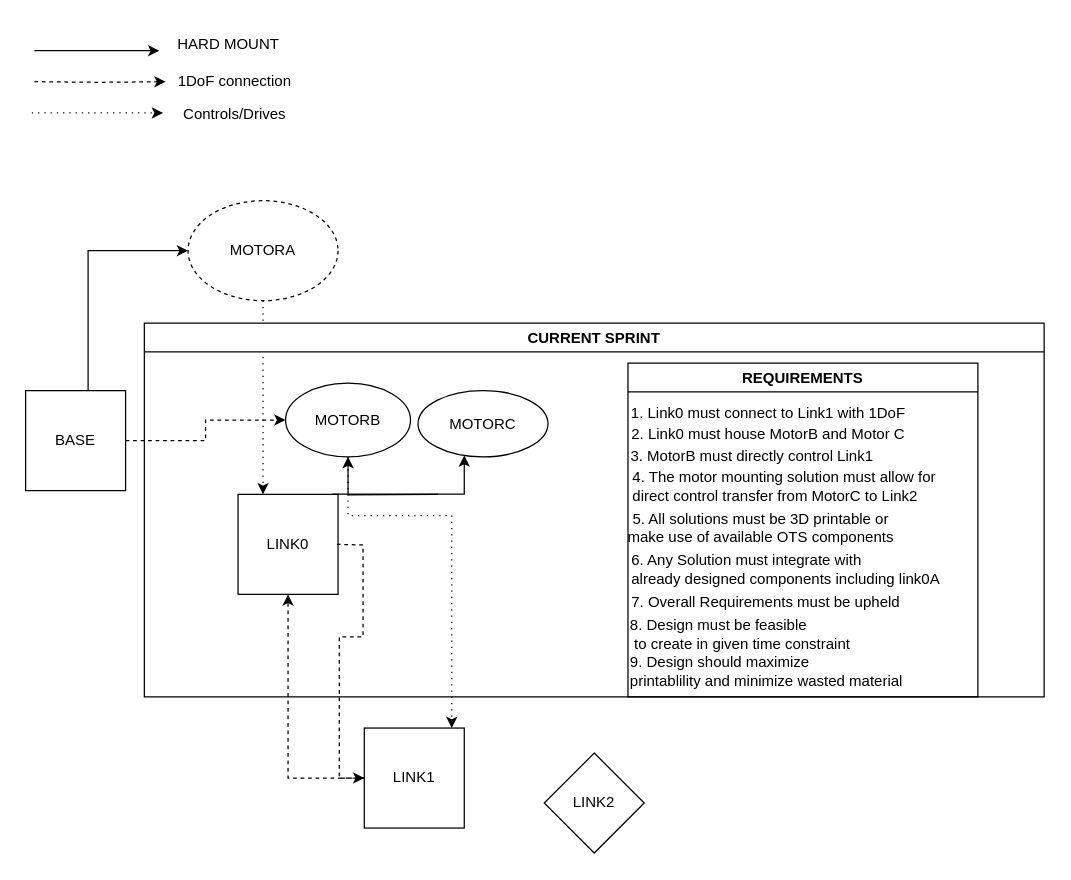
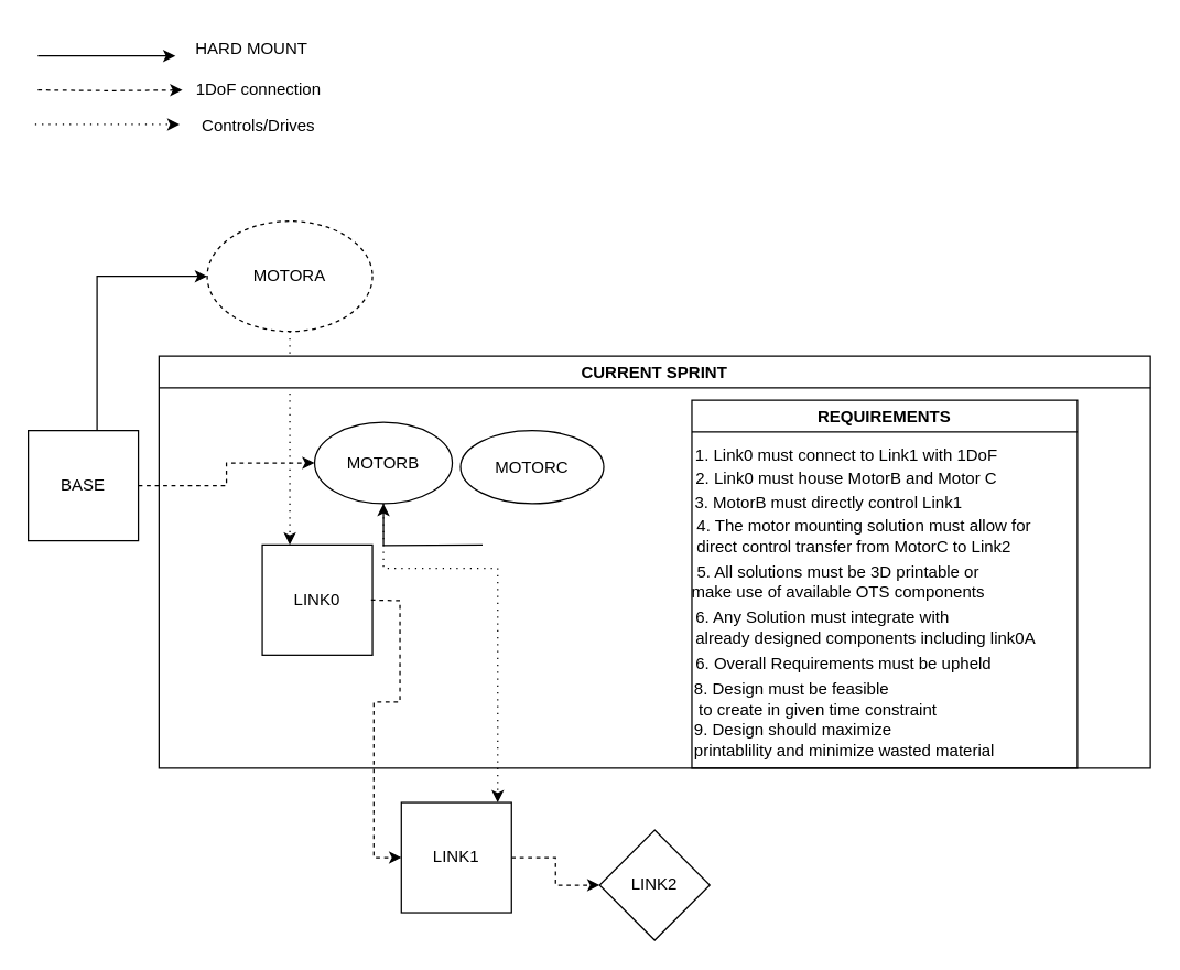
- <mxCell id="7" style="edgeStyle=orthogonalEdgeStyle;rounded=0;orthogonalLoop=1;jettySize=auto;html=1;exitX=0.945;exitY=-0.002;exitDx=0;exitDy=0;exitPerimeter=0;" parent="1" source="5" target="23" edge="1"><mxGeometry relative="1" as="geometry"><mxPoint x="350" y="395" as="sourcePoint" /><Array as="points"><mxPoint x="371" y="395" /></Array></mxGeometry></mxCell>
- <mxCell id="30" value="7. Overall Requirements must be upheld" style="text;html=1;align=center;verticalAlign=middle;resizable=0;points=[];autosize=1;strokeColor=none;fillColor=none;" parent="24" vertex="1"><mxGeometry x="-7" y="179" width="233" height="26" as="geometry" /></mxCell>
+ <mxCell id="30" value="6. Overall Requirements must be upheld" style="text;html=1;align=center;verticalAlign=middle;resizable=0;points=[];autosize=1;strokeColor=none;fillColor=none;" parent="24" vertex="1"><mxGeometry x="-7" y="179" width="233" height="26" as="geometry" /></mxCell>
- <mxCell id="17" style="edgeStyle=orthogonalEdgeStyle;rounded=0;orthogonalLoop=1;jettySize=auto;html=1;dashed=1;" parent="1" source="18" target="5" edge="1"><mxGeometry relative="1" as="geometry" /></mxCell>
+ <mxCell id="17" style="edgeStyle=orthogonalEdgeStyle;rounded=0;orthogonalLoop=1;jettySize=auto;html=1;dashed=1;" parent="1" source="18" target="21" edge="1"><mxGeometry relative="1" as="geometry" /></mxCell>
